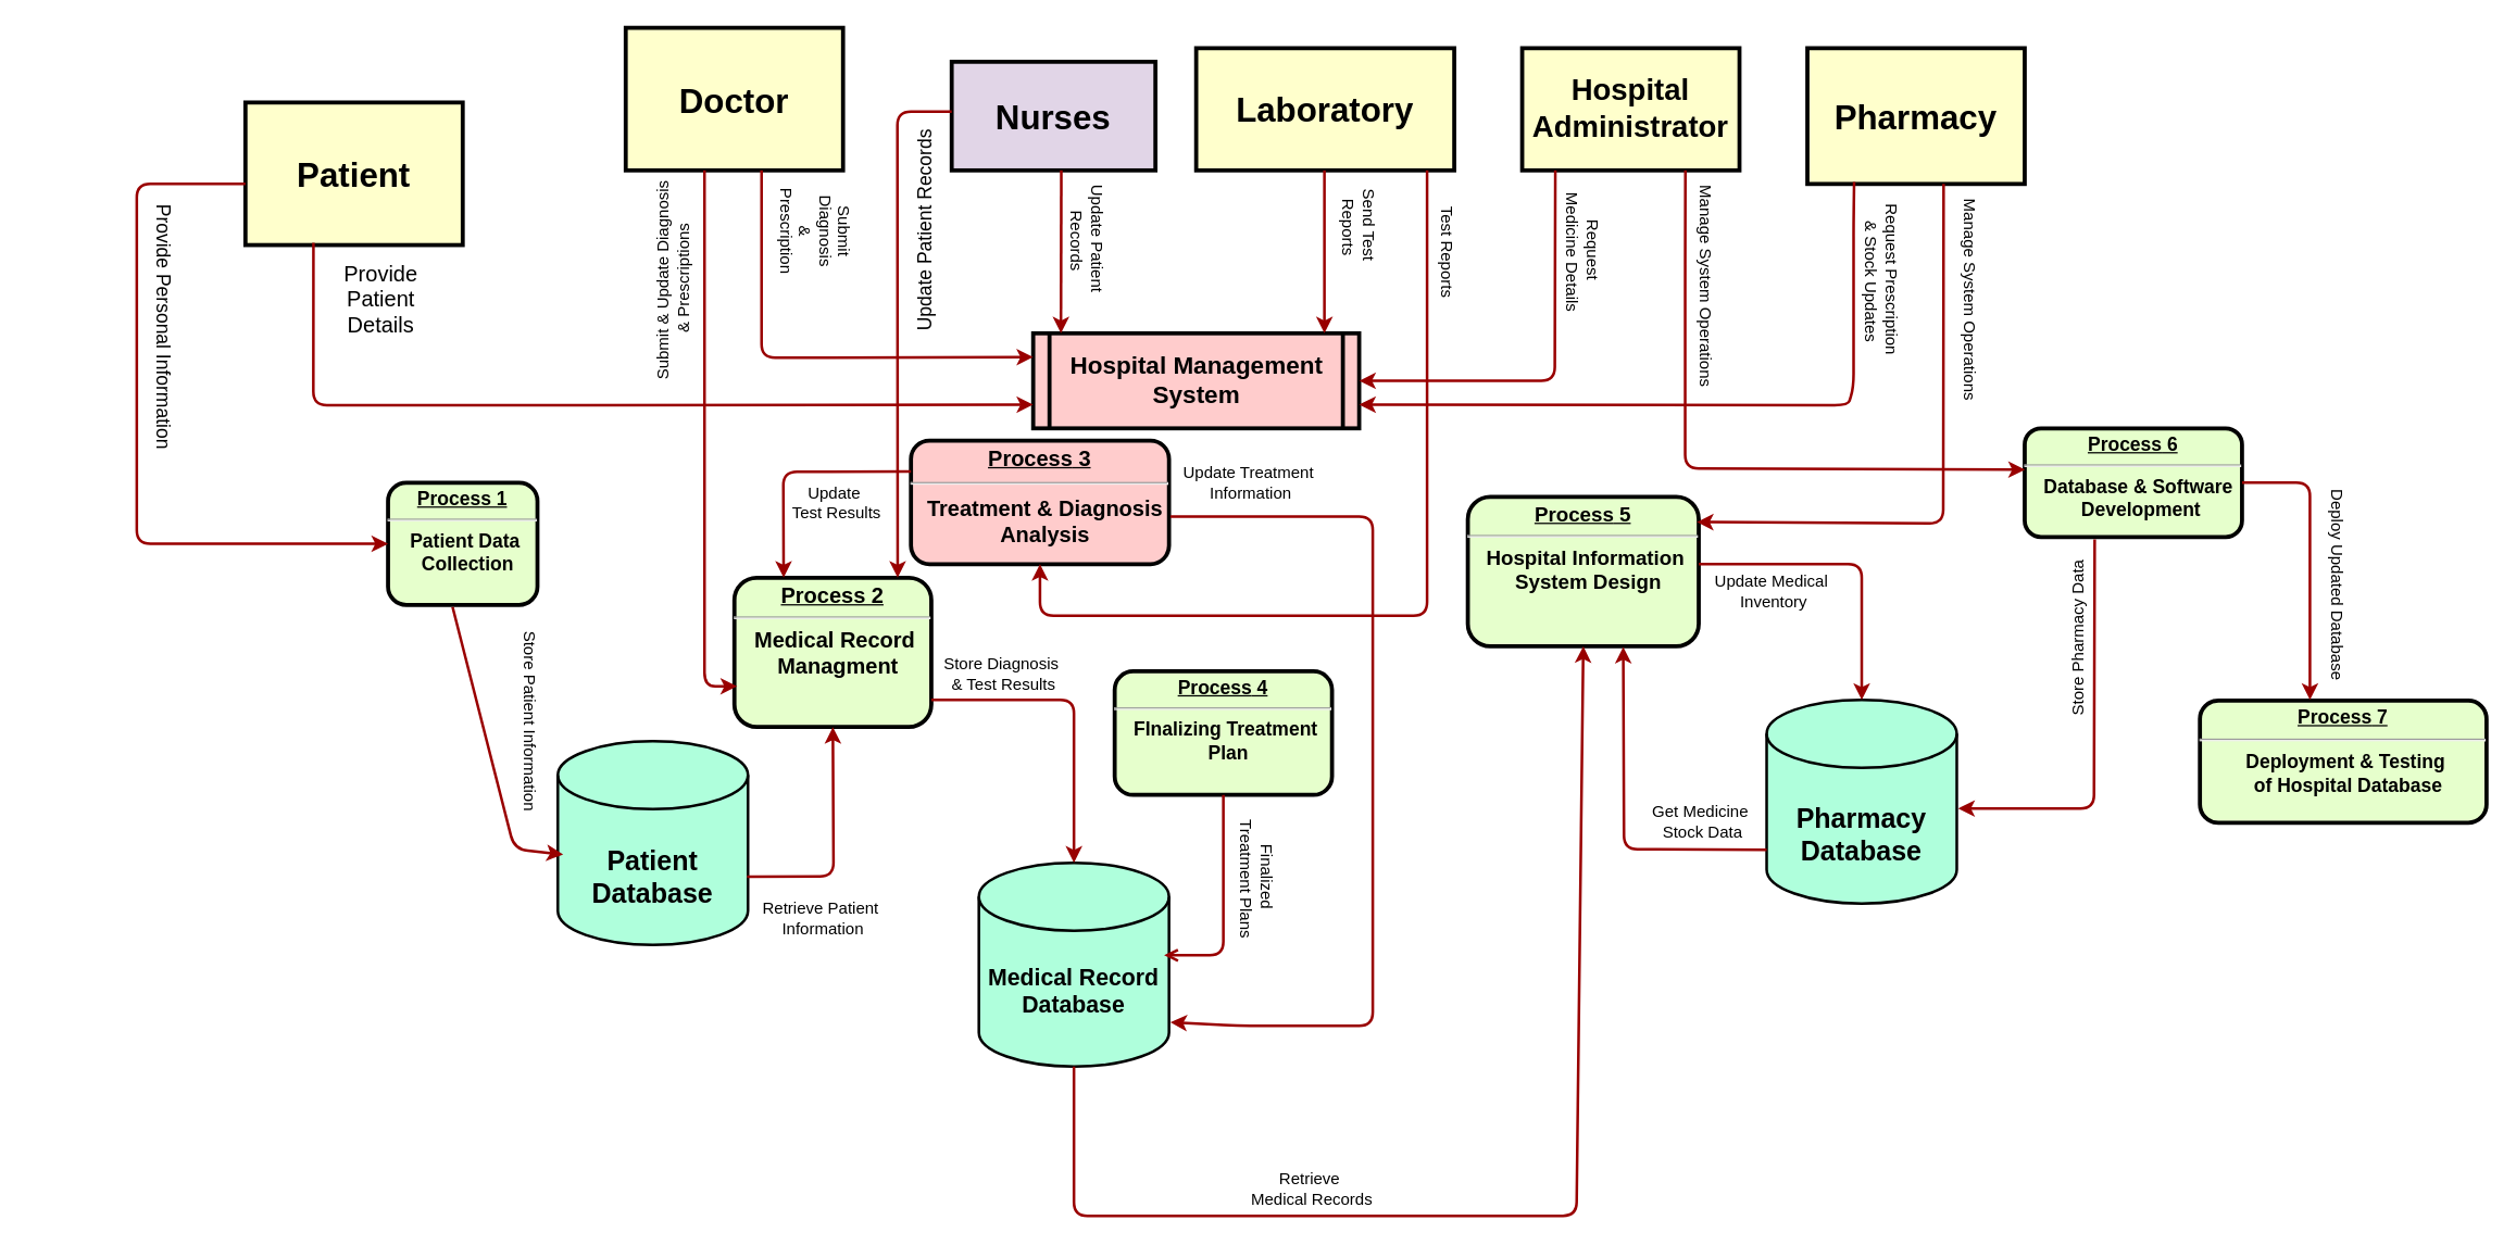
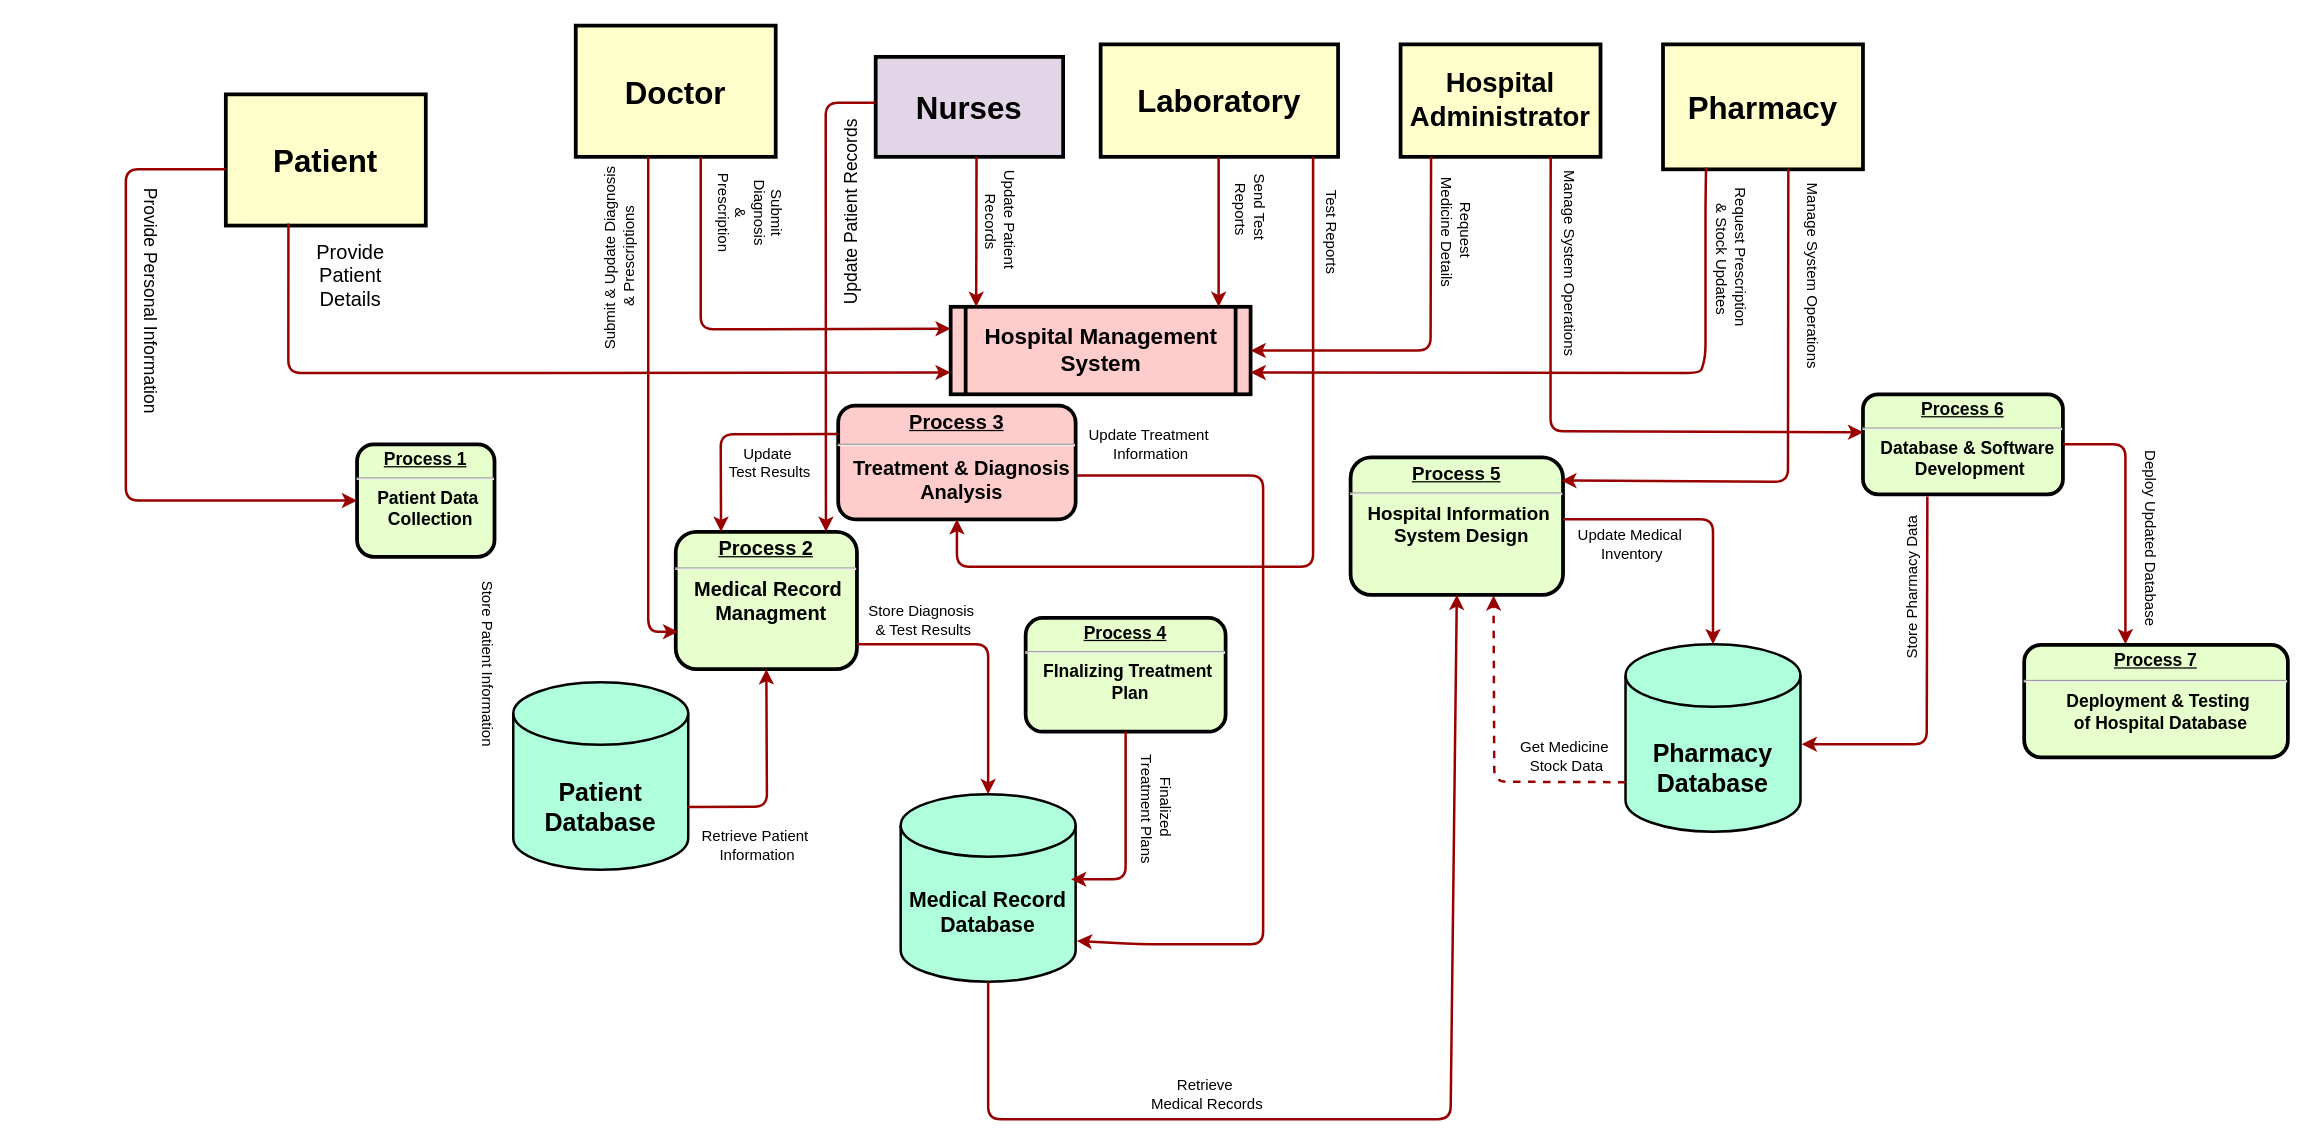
- <mxCell id="30" value="" style="edgeStyle=none;noEdgeStyle=1;strokeColor=#990000;strokeWidth=2;exitX=0.432;exitY=1.018;exitDx=0;exitDy=0;exitPerimeter=0;entryX=0.028;entryY=0.556;entryDx=0;entryDy=0;entryPerimeter=0;" parent="1" source="2" target="18" edge="1"><mxGeometry width="100" height="100" relative="1" as="geometry"><mxPoint y="455" as="sourcePoint" x="380" /><mxPoint x="450" y="705" as="targetPoint" /><Array as="points"><mxPoint x="378" y="625" /></Array></mxGeometry></mxCell>
- <mxCell id="45" value="" style="edgeStyle=none;noEdgeStyle=1;strokeColor=#990000;strokeWidth=2;exitX=0;exitY=0.736;exitDx=0;exitDy=0;exitPerimeter=0;entryX=0.673;entryY=1.004;entryDx=0;entryDy=0;entryPerimeter=0;" parent="1" source="16" target="9" edge="1"><mxGeometry width="100" height="100" relative="1" as="geometry"><mxPoint x="1290" y="625" as="sourcePoint" /><mxPoint x="1207" y="465" as="targetPoint" /><Array as="points"><mxPoint x="1195" y="625" /></Array></mxGeometry></mxCell>
+ <mxCell id="45" value="" style="edgeStyle=none;noEdgeStyle=1;strokeColor=#990000;strokeWidth=2;exitX=0;exitY=0.736;exitDx=0;exitDy=0;exitPerimeter=0;entryX=0.673;entryY=1.004;entryDx=0;entryDy=0;entryPerimeter=0;dashed=1;" parent="1" source="16" target="9" edge="1"><mxGeometry width="100" height="100" relative="1" as="geometry"><mxPoint x="1290" y="625" as="sourcePoint" /><mxPoint x="1207" y="465" as="targetPoint" /><Array as="points"><mxPoint x="1195" y="625" /></Array></mxGeometry></mxCell>
- <mxCell id="39" value="" style="edgeStyle=none;noEdgeStyle=1;strokeColor=#990000;strokeWidth=2;entryX=0.974;entryY=0.454;entryDx=0;entryDy=0;entryPerimeter=0;endArrow=open;" parent="1" source="8" target="17" edge="1"><mxGeometry width="100" height="100" relative="1" as="geometry"><mxPoint x="695" y="525" as="sourcePoint" /><mxPoint x="856" y="696" as="targetPoint" /><Array as="points"><mxPoint x="900" y="703" /></Array></mxGeometry></mxCell>
+ <mxCell id="39" value="" style="edgeStyle=none;noEdgeStyle=1;strokeColor=#990000;strokeWidth=2;entryX=0.974;entryY=0.454;entryDx=0;entryDy=0;entryPerimeter=0;" parent="1" source="8" target="17" edge="1"><mxGeometry width="100" height="100" relative="1" as="geometry"><mxPoint x="695" y="525" as="sourcePoint" /><mxPoint x="856" y="696" as="targetPoint" /><Array as="points"><mxPoint x="900" y="703" /></Array></mxGeometry></mxCell>
